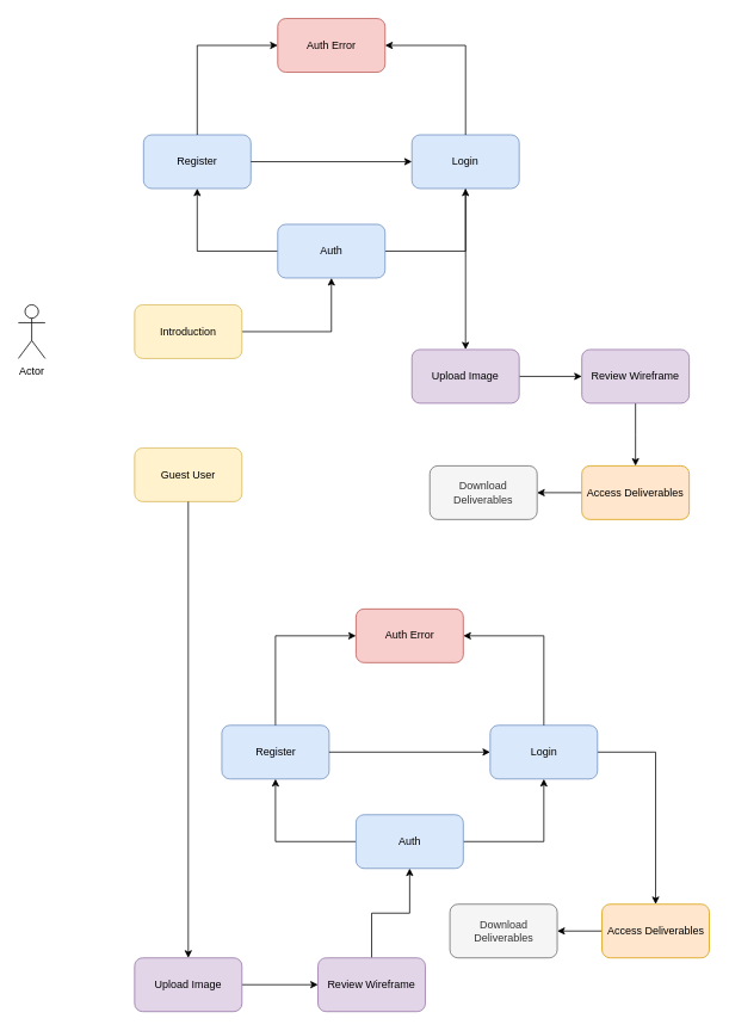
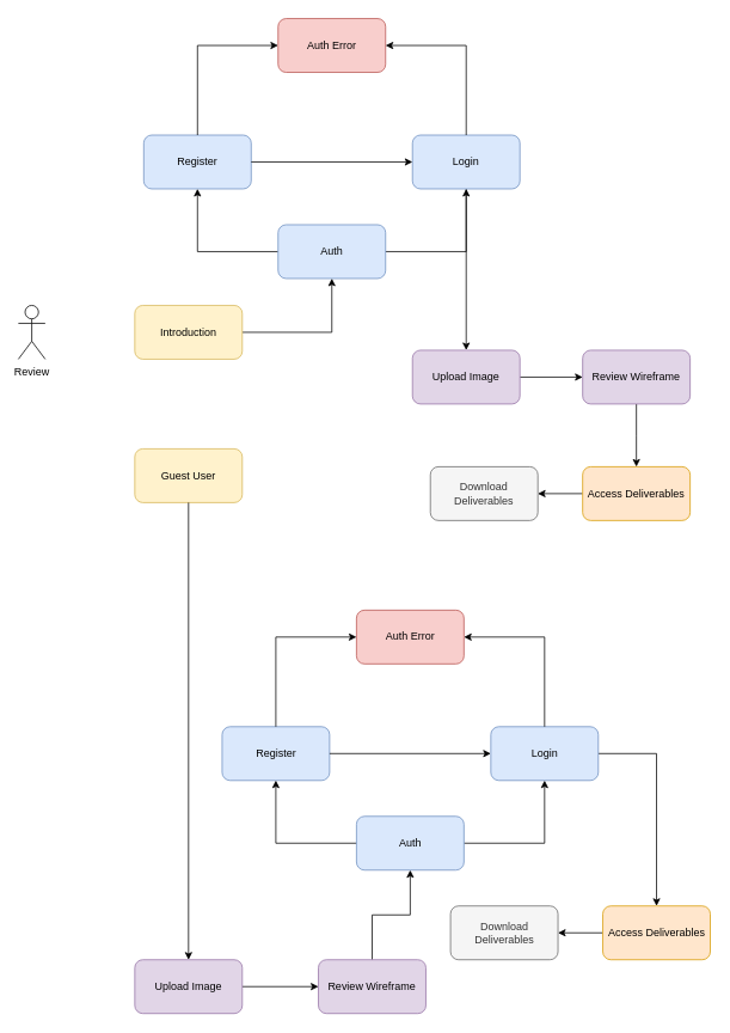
- <mxCell id="2" value="Actor" style="shape=umlActor;verticalLabelPosition=bottom;verticalAlign=top;html=1;outlineConnect=0;" parent="1" vertex="1"><mxGeometry x="20" y="340" width="30" height="60" as="geometry" /></mxCell>
+ <mxCell id="2" value="Review" style="shape=umlActor;verticalLabelPosition=bottom;verticalAlign=top;html=1;outlineConnect=0;" parent="1" vertex="1"><mxGeometry x="20" y="340" width="30" height="60" as="geometry" /></mxCell>
